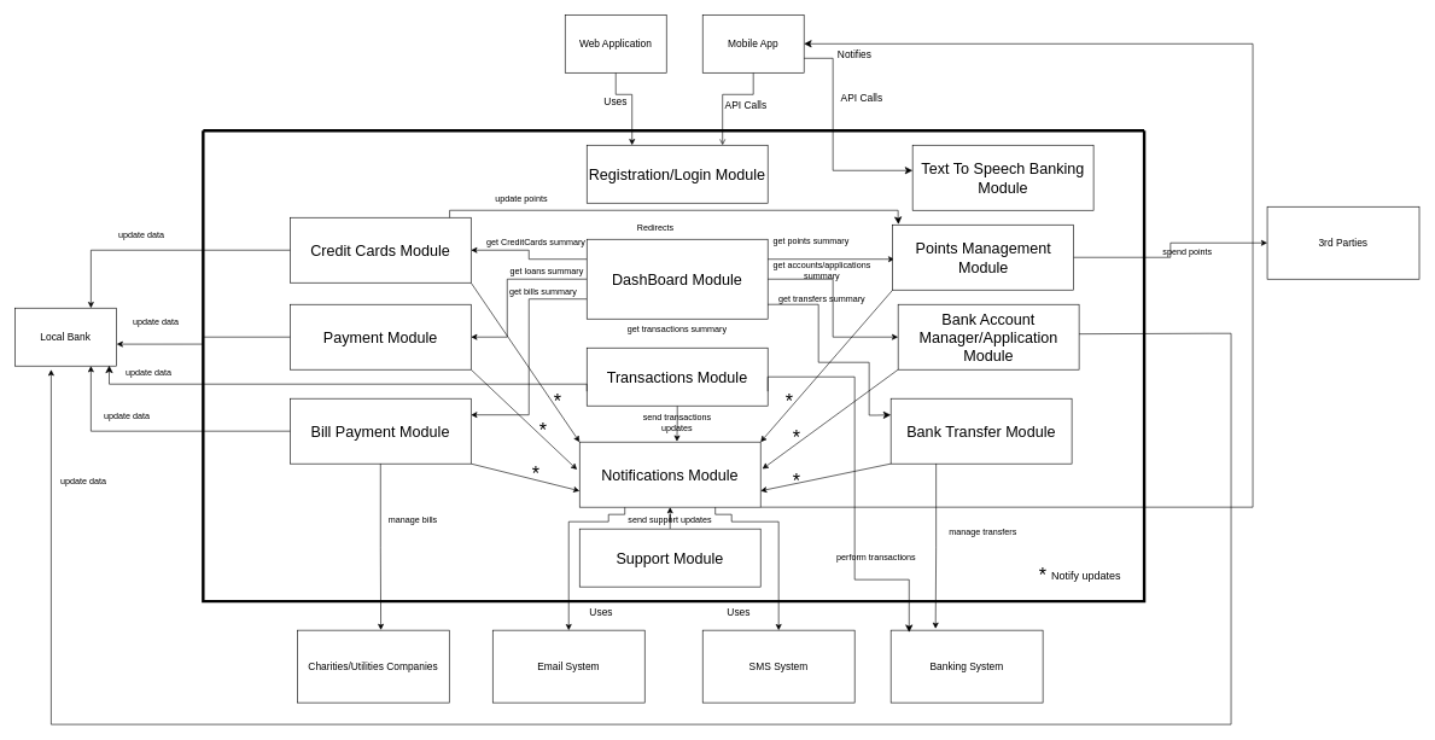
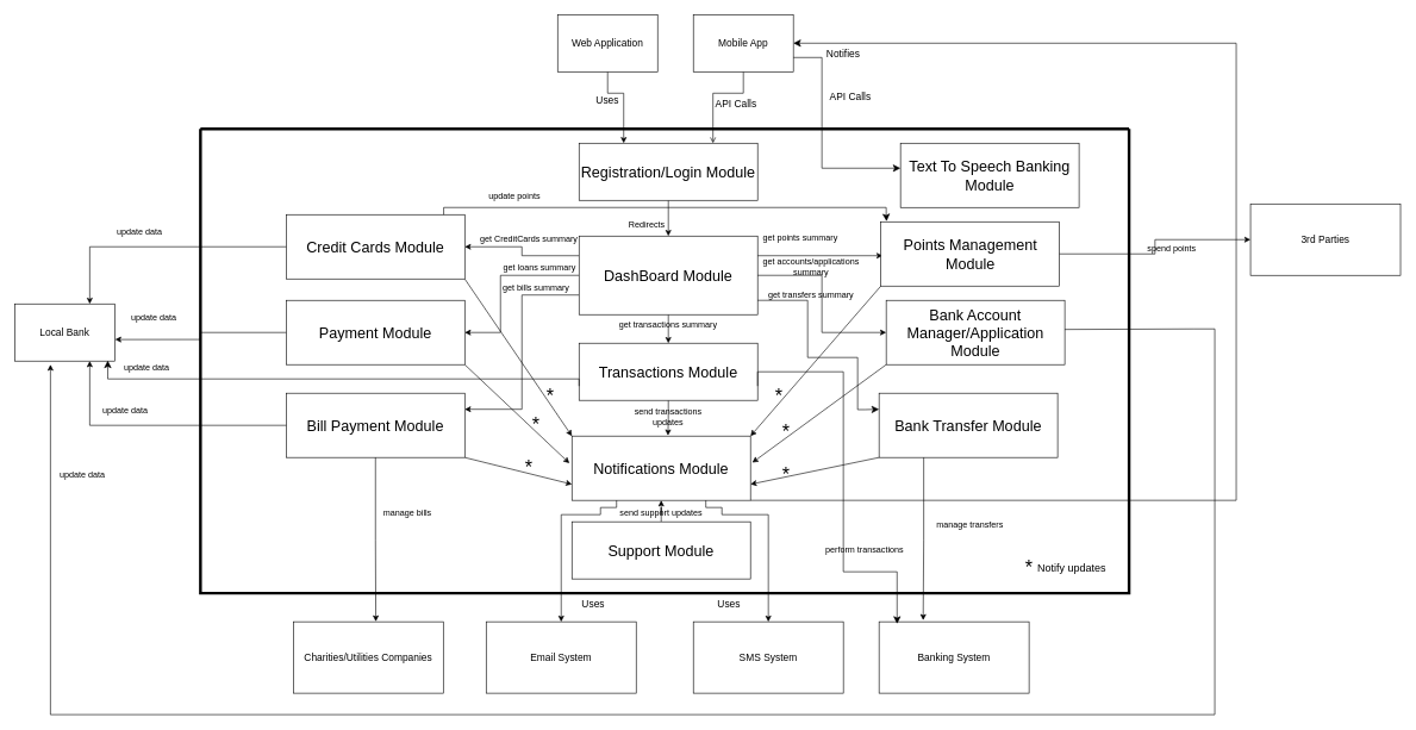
+ <mxCell id="3" style="edgeStyle=orthogonalEdgeStyle;rounded=0;orthogonalLoop=1;jettySize=auto;html=1;entryX=0.5;entryY=0;entryDx=0;entryDy=0;" parent="2" source="4" target="14" edge="1"><mxGeometry relative="1" as="geometry" /></mxCell>
+ <mxCell id="13" style="edgeStyle=orthogonalEdgeStyle;rounded=0;orthogonalLoop=1;jettySize=auto;html=1;entryX=0.5;entryY=0;entryDx=0;entryDy=0;" parent="2" source="14" target="41" edge="1"><mxGeometry relative="1" as="geometry" /></mxCell>
